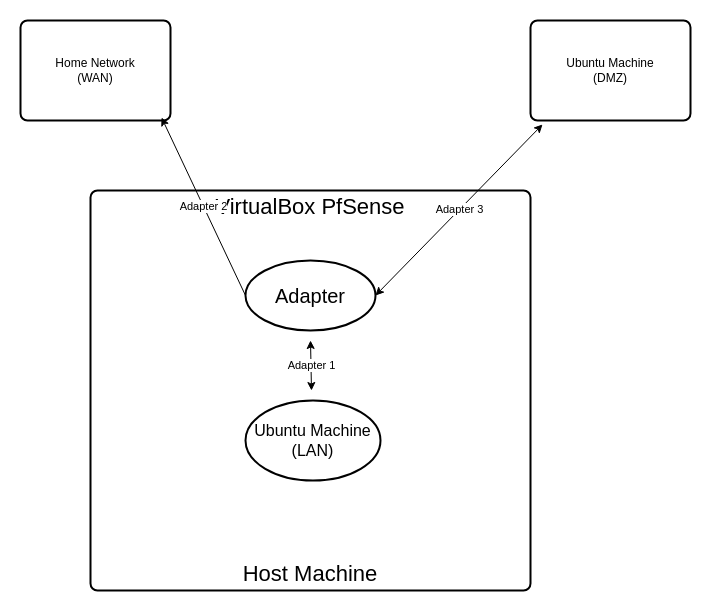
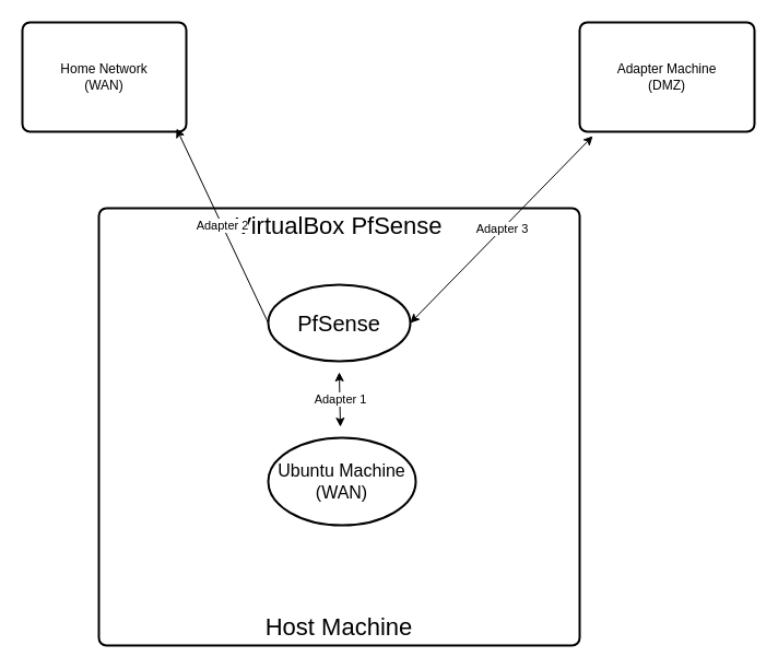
- <mxCell id="8" value="&lt;div&gt;Ubuntu Machine&lt;/div&gt;&lt;div&gt;(DMZ)&lt;/div&gt;" style="rounded=1;whiteSpace=wrap;html=1;absoluteArcSize=1;arcSize=14;strokeWidth=2;" vertex="1" parent="1"><mxGeometry x="530" y="20" width="160" height="100" as="geometry" /></mxCell>
+ <mxCell id="8" value="&lt;div&gt;Adapter Machine&lt;/div&gt;&lt;div&gt;(DMZ)&lt;/div&gt;" style="rounded=1;whiteSpace=wrap;html=1;absoluteArcSize=1;arcSize=14;strokeWidth=2;" vertex="1" parent="1"><mxGeometry x="530" y="20" width="160" height="100" as="geometry" /></mxCell>
- <mxCell id="3" value="&lt;font style=&quot;font-size: 20px;&quot;&gt;Adapter&lt;/font&gt;" style="strokeWidth=2;html=1;shape=mxgraph.flowchart.start_1;whiteSpace=wrap;" vertex="1" parent="1"><mxGeometry x="245" y="260" width="130" height="70" as="geometry" /></mxCell>
+ <mxCell id="3" value="&lt;font style=&quot;font-size: 20px;&quot;&gt;PfSense&lt;/font&gt;" style="strokeWidth=2;html=1;shape=mxgraph.flowchart.start_1;whiteSpace=wrap;" vertex="1" parent="1"><mxGeometry x="245" y="260" width="130" height="70" as="geometry" /></mxCell>
- <mxCell id="4" value="&lt;div&gt;&lt;font style=&quot;font-size: 16px;&quot;&gt;Ubuntu Machine&lt;/font&gt;&lt;/div&gt;&lt;div&gt;&lt;font style=&quot;font-size: 16px;&quot;&gt;(LAN)&lt;/font&gt;&lt;/div&gt;" style="strokeWidth=2;html=1;shape=mxgraph.flowchart.start_1;whiteSpace=wrap;" vertex="1" parent="1"><mxGeometry x="245" y="400" width="135" height="80" as="geometry" /></mxCell>
+ <mxCell id="4" value="&lt;div&gt;&lt;font style=&quot;font-size: 16px;&quot;&gt;Ubuntu Machine&lt;/font&gt;&lt;/div&gt;&lt;div&gt;&lt;font style=&quot;font-size: 16px;&quot;&gt;(WAN)&lt;/font&gt;&lt;/div&gt;" style="strokeWidth=2;html=1;shape=mxgraph.flowchart.start_1;whiteSpace=wrap;" vertex="1" parent="1"><mxGeometry x="245" y="400" width="135" height="80" as="geometry" /></mxCell>
